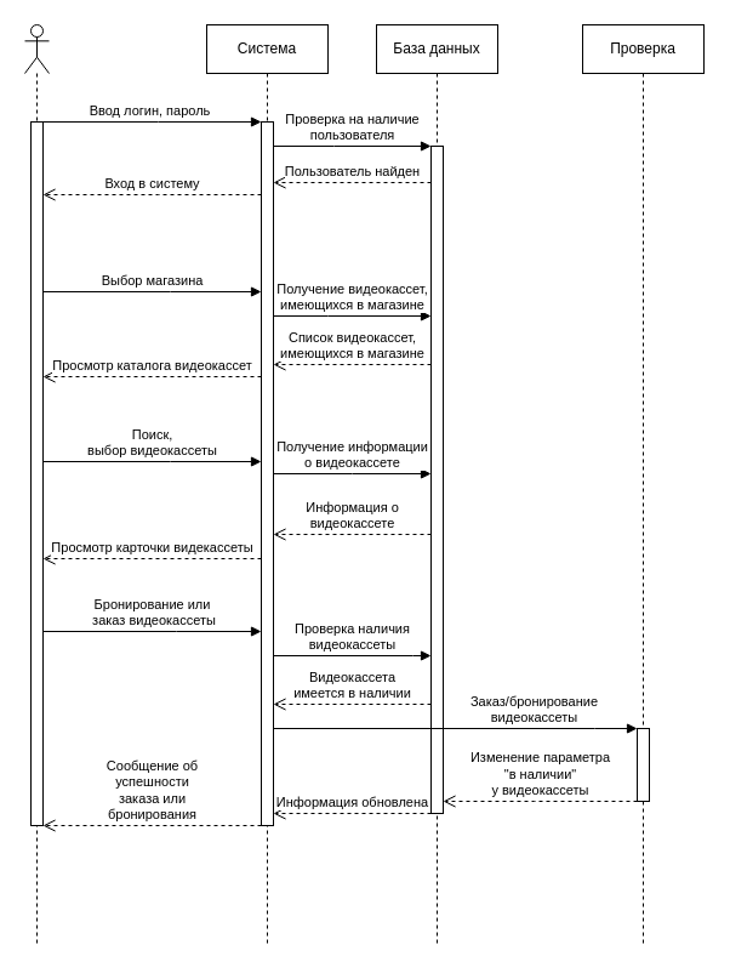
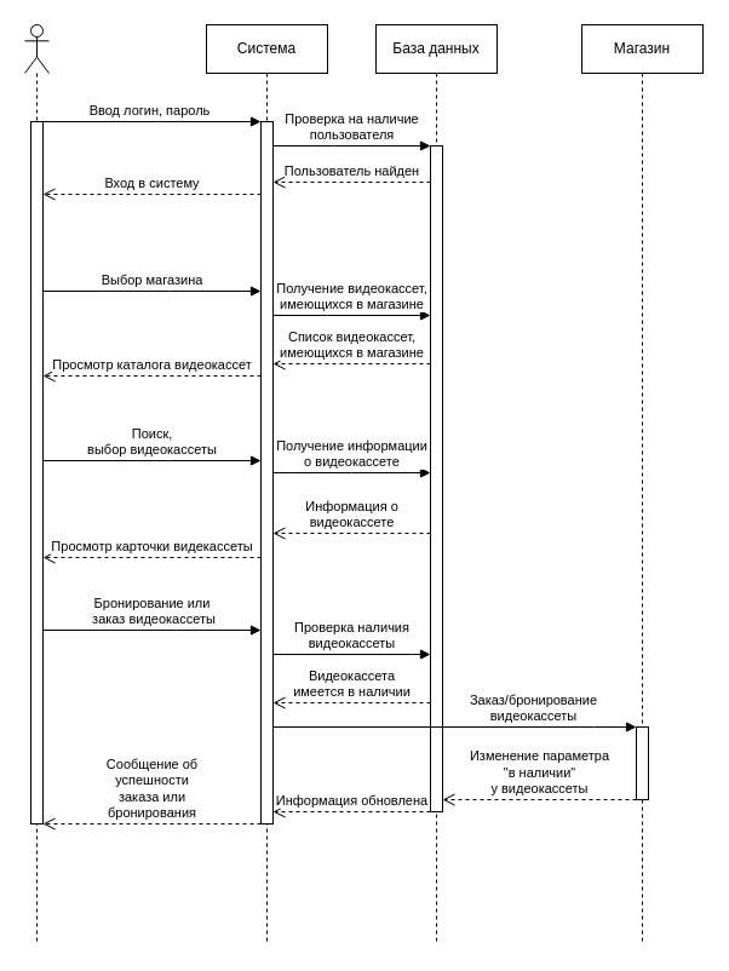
- <mxCell id="8" value="Проверка" style="shape=umlLifeline;perimeter=lifelinePerimeter;whiteSpace=wrap;html=1;container=0;dropTarget=0;collapsible=0;recursiveResize=0;outlineConnect=0;portConstraint=eastwest;newEdgeStyle={&quot;edgeStyle&quot;:&quot;elbowEdgeStyle&quot;,&quot;elbow&quot;:&quot;vertical&quot;,&quot;curved&quot;:0,&quot;rounded&quot;:0};" parent="1" vertex="1"><mxGeometry x="480" y="20" width="100" height="760" as="geometry" /></mxCell>
+ <mxCell id="8" value="Магазин" style="shape=umlLifeline;perimeter=lifelinePerimeter;whiteSpace=wrap;html=1;container=0;dropTarget=0;collapsible=0;recursiveResize=0;outlineConnect=0;portConstraint=eastwest;newEdgeStyle={&quot;edgeStyle&quot;:&quot;elbowEdgeStyle&quot;,&quot;elbow&quot;:&quot;vertical&quot;,&quot;curved&quot;:0,&quot;rounded&quot;:0};" parent="1" vertex="1"><mxGeometry x="480" y="20" width="100" height="760" as="geometry" /></mxCell>
